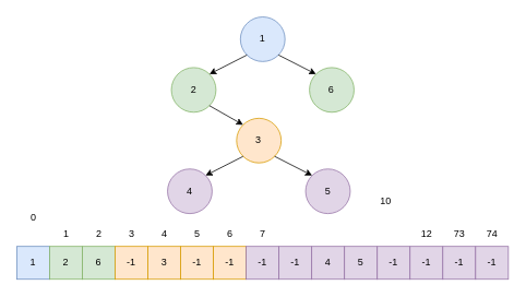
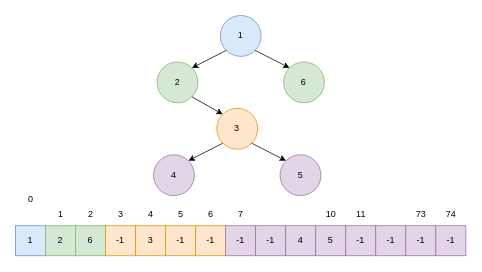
- <mxCell id="25" value="10" style="text;html=1;align=center;verticalAlign=middle;resizable=0;points=[];autosize=1;strokeColor=none;fillColor=none;" parent="1" vertex="1"><mxGeometry x="450" y="230" width="40" height="30" as="geometry" /></mxCell>
+ <mxCell id="25" value="10" style="text;html=1;align=center;verticalAlign=middle;resizable=0;points=[];autosize=1;strokeColor=none;fillColor=none;" parent="1" vertex="1"><mxGeometry x="420" y="270" width="40" height="30" as="geometry" /></mxCell>
+ <mxCell id="26" value="11" style="text;html=1;align=center;verticalAlign=middle;resizable=0;points=[];autosize=1;strokeColor=none;fillColor=none;" parent="1" vertex="1"><mxGeometry x="460" y="270" width="40" height="30" as="geometry" /></mxCell>
- <mxCell id="27" value="12" style="text;html=1;align=center;verticalAlign=middle;resizable=0;points=[];autosize=1;strokeColor=none;fillColor=none;" parent="1" vertex="1"><mxGeometry x="500" y="270" width="40" height="30" as="geometry" /></mxCell>
